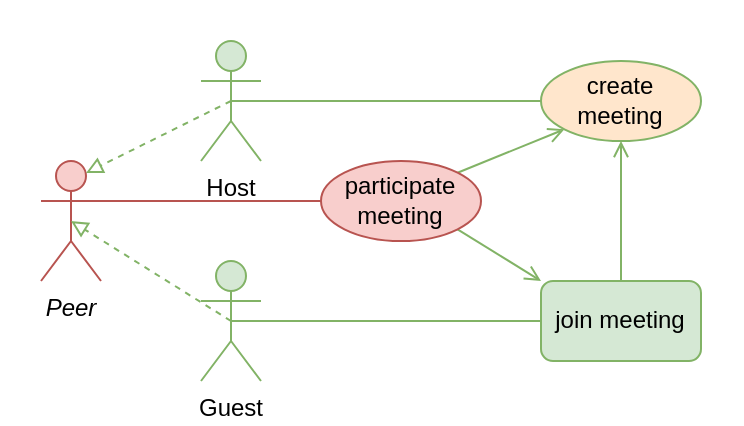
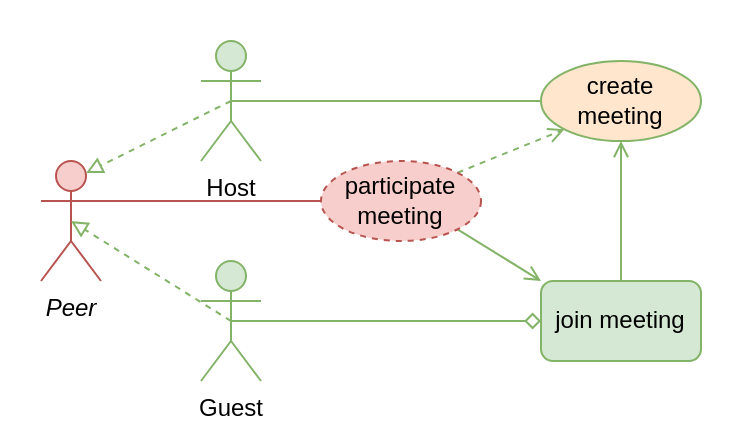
- <mxCell id="13" style="edgeStyle=none;rounded=0;orthogonalLoop=1;jettySize=auto;html=1;exitX=1;exitY=0;exitDx=0;exitDy=0;entryX=0;entryY=1;entryDx=0;entryDy=0;startArrow=none;startFill=0;endArrow=open;endFill=0;fillColor=#d5e8d4;strokeColor=#82b366;" edge="1" parent="1" source="15" target="5"><mxGeometry relative="1" as="geometry" /></mxCell>
+ <mxCell id="13" style="edgeStyle=none;rounded=0;orthogonalLoop=1;jettySize=auto;html=1;exitX=1;exitY=0;exitDx=0;exitDy=0;entryX=0;entryY=1;entryDx=0;entryDy=0;startArrow=none;startFill=0;endArrow=open;endFill=0;fillColor=#d5e8d4;strokeColor=#82b366;dashed=1;" edge="1" parent="1" source="15" target="5"><mxGeometry relative="1" as="geometry" /></mxCell>
- <mxCell id="15" value="participate meeting" style="ellipse;whiteSpace=wrap;html=1;fillColor=#f8cecc;strokeColor=#b85450;" vertex="1" parent="1"><mxGeometry x="160" y="80" width="80" height="40" as="geometry" /></mxCell>
+ <mxCell id="15" value="participate meeting" style="ellipse;whiteSpace=wrap;html=1;fillColor=#f8cecc;strokeColor=#b85450;dashed=1;" vertex="1" parent="1"><mxGeometry x="160" y="80" width="80" height="40" as="geometry" /></mxCell>
- <mxCell id="3" style="edgeStyle=none;rounded=0;orthogonalLoop=1;jettySize=auto;html=1;exitX=0.5;exitY=0.5;exitDx=0;exitDy=0;exitPerimeter=0;entryX=0;entryY=0.5;entryDx=0;entryDy=0;endArrow=none;endFill=0;fillColor=#d5e8d4;strokeColor=#82b366;" edge="1" parent="1" source="9" target="7"><mxGeometry relative="1" as="geometry" /></mxCell>
+ <mxCell id="3" style="edgeStyle=none;rounded=0;orthogonalLoop=1;jettySize=auto;html=1;exitX=0.5;exitY=0.5;exitDx=0;exitDy=0;exitPerimeter=0;entryX=0;entryY=0.5;entryDx=0;entryDy=0;endArrow=diamond;endFill=0;fillColor=#d5e8d4;strokeColor=#82b366;" edge="1" parent="1" source="9" target="7"><mxGeometry relative="1" as="geometry" /></mxCell>
